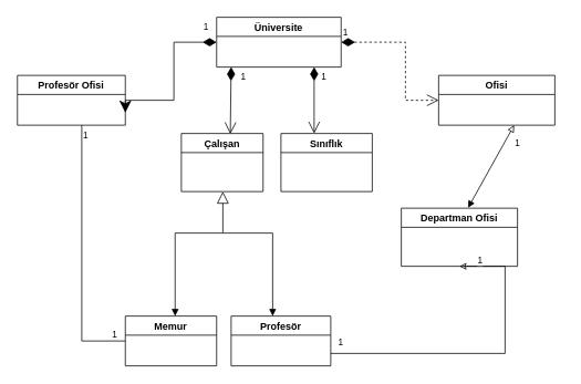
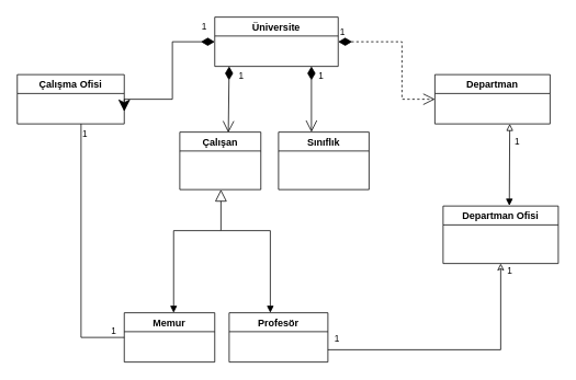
- <mxCell id="3" value="Profesör Ofisi" style="swimlane;" vertex="1" parent="1"><mxGeometry x="20.5" y="90" width="130" height="60" as="geometry" /></mxCell>
+ <mxCell id="3" value="Çalışma Ofisi" style="swimlane;" vertex="1" parent="1"><mxGeometry x="20.5" y="90" width="130" height="60" as="geometry" /></mxCell>
- <mxCell id="4" value="Ofisi" style="swimlane;startSize=23;" vertex="1" parent="1"><mxGeometry x="528" y="90" width="140" height="60" as="geometry" /></mxCell>
+ <mxCell id="4" value="Departman" style="swimlane;startSize=23;" vertex="1" parent="1"><mxGeometry x="528" y="90" width="140" height="60" as="geometry" /></mxCell>
- <mxCell id="6" value="Departman Ofisi" style="swimlane;startSize=23;" vertex="1" parent="1"><mxGeometry x="483" y="250" width="140" height="70" as="geometry" /></mxCell>
+ <mxCell id="6" value="Departman Ofisi" style="swimlane;startSize=23;" vertex="1" parent="1"><mxGeometry x="538" y="250" width="140" height="70" as="geometry" /></mxCell>
